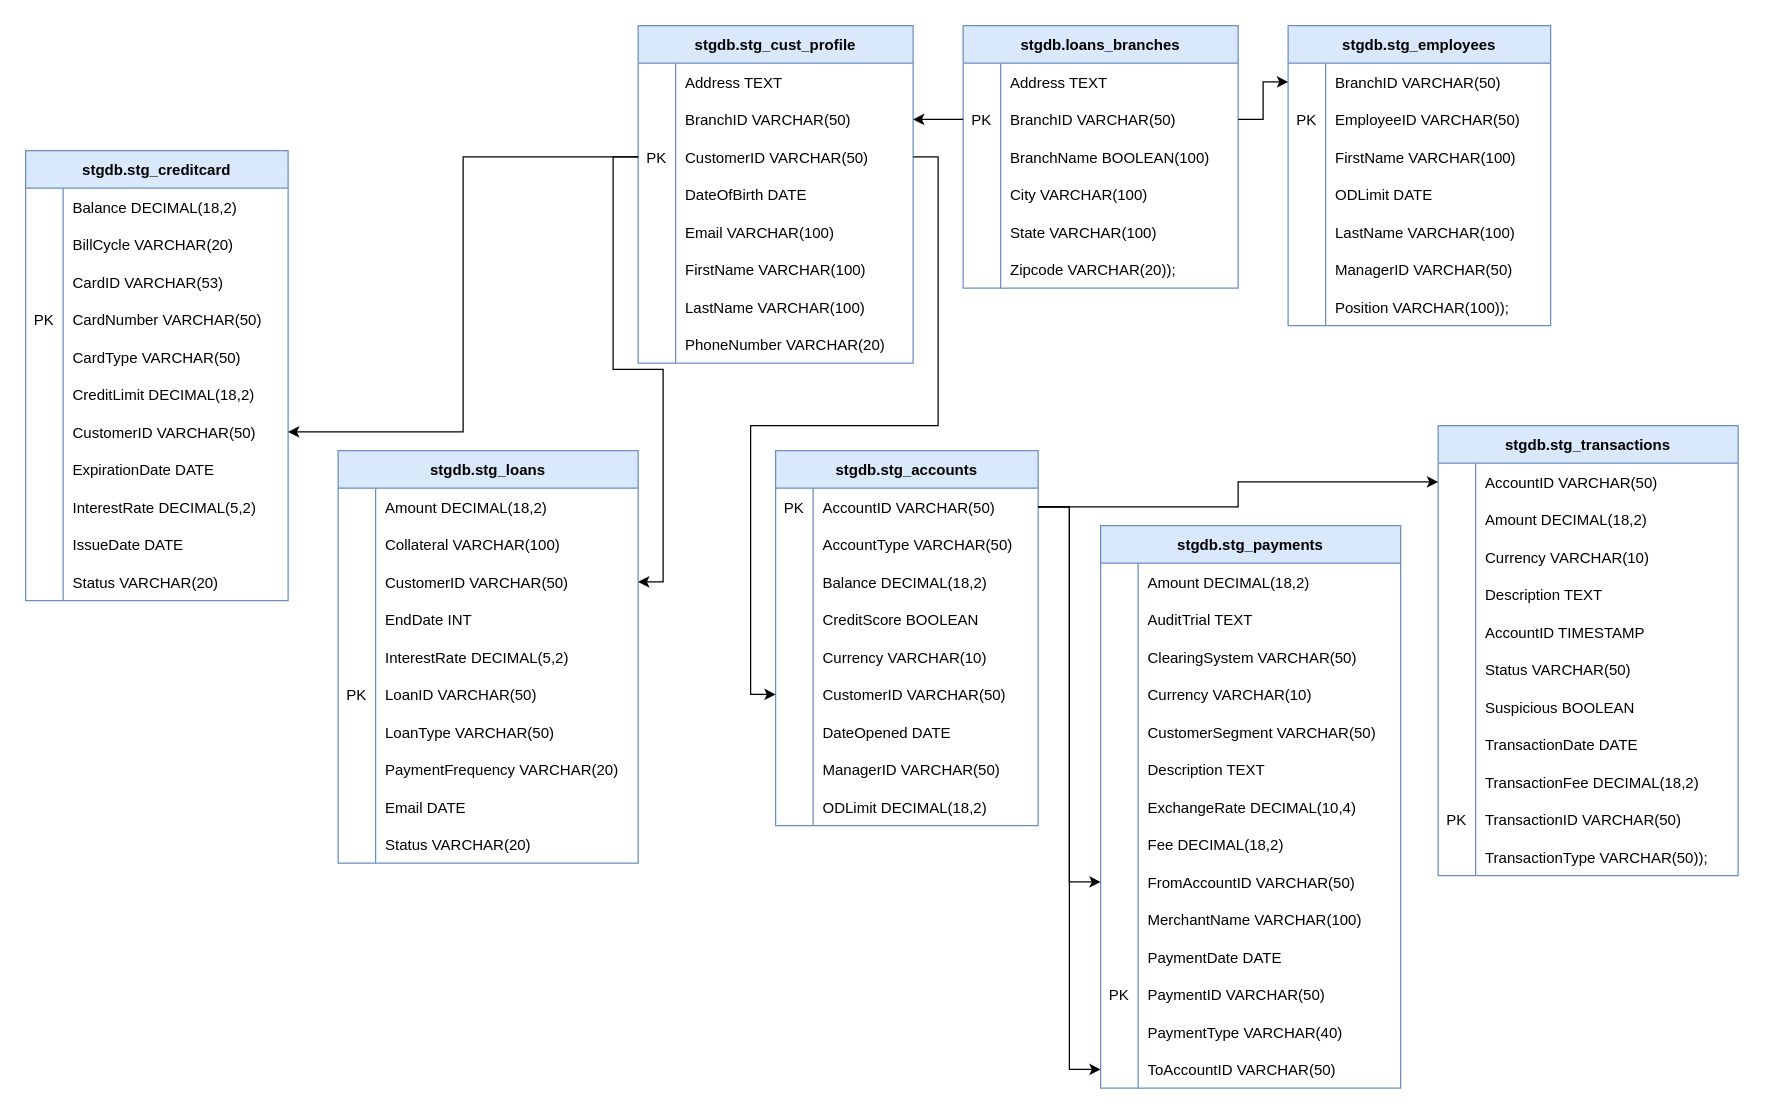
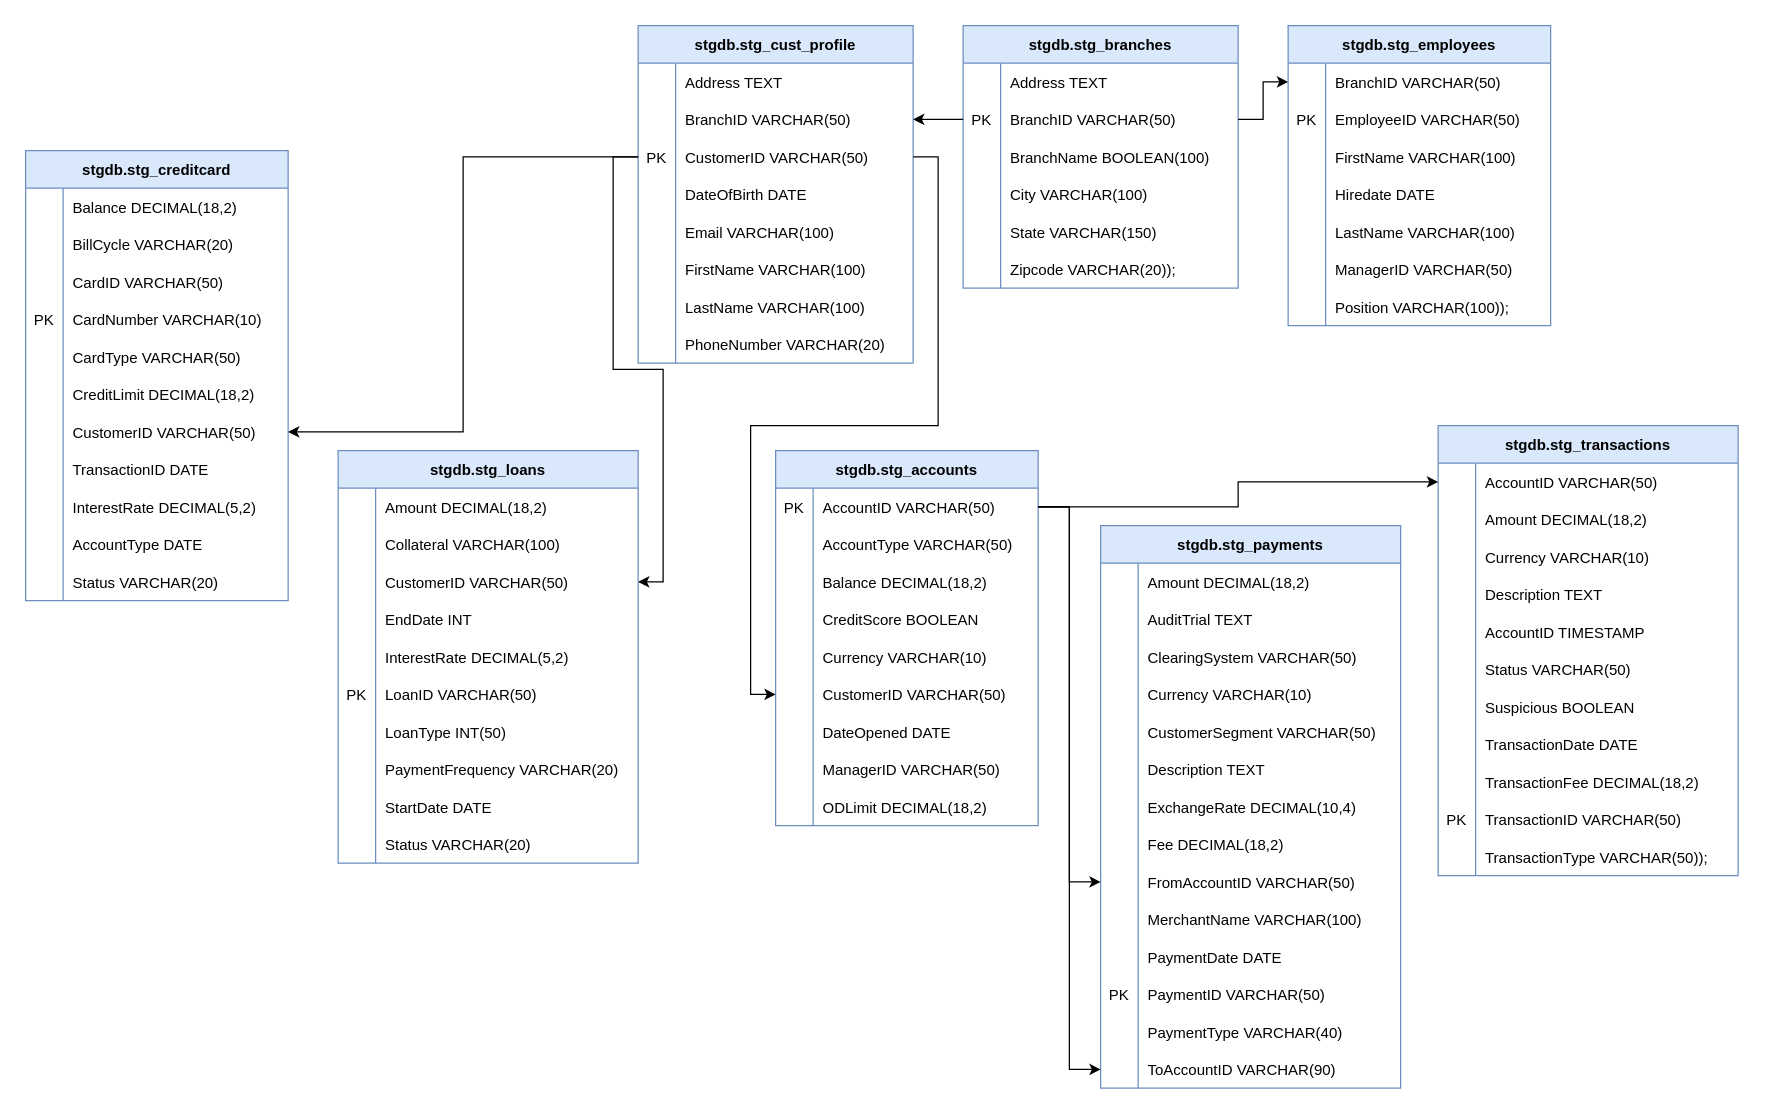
- <mxCell id="197" value="stgdb.loans_branches" style="shape=table;startSize=30;container=1;collapsible=1;childLayout=tableLayout;fixedRows=1;rowLines=0;fontStyle=1;align=center;resizeLast=1;fillColor=#dae8fc;strokeColor=#6c8ebf;" parent="1" vertex="1"><mxGeometry x="770" y="20" width="220" height="210" as="geometry" /></mxCell>
+ <mxCell id="197" value="stgdb.stg_branches" style="shape=table;startSize=30;container=1;collapsible=1;childLayout=tableLayout;fixedRows=1;rowLines=0;fontStyle=1;align=center;resizeLast=1;fillColor=#dae8fc;strokeColor=#6c8ebf;" parent="1" vertex="1"><mxGeometry x="770" y="20" width="220" height="210" as="geometry" /></mxCell>
- <mxCell id="228" value="ODLimit DATE" style="shape=partialRectangle;overflow=hidden;connectable=0;fillColor=none;align=left;strokeColor=inherit;top=0;left=0;bottom=0;right=0;spacingLeft=6;" parent="226" vertex="1"><mxGeometry x="30" width="180" height="30" as="geometry"><mxRectangle width="180" height="30" as="alternateBounds" /></mxGeometry></mxCell>
+ <mxCell id="228" value="Hiredate DATE" style="shape=partialRectangle;overflow=hidden;connectable=0;fillColor=none;align=left;strokeColor=inherit;top=0;left=0;bottom=0;right=0;spacingLeft=6;" parent="226" vertex="1"><mxGeometry x="30" width="180" height="30" as="geometry"><mxRectangle width="180" height="30" as="alternateBounds" /></mxGeometry></mxCell>
- <mxCell id="212" value="State VARCHAR(100)" style="shape=partialRectangle;overflow=hidden;connectable=0;fillColor=none;align=left;strokeColor=inherit;top=0;left=0;bottom=0;right=0;spacingLeft=6;" parent="210" vertex="1"><mxGeometry x="30" width="190" height="30" as="geometry"><mxRectangle width="190" height="30" as="alternateBounds" /></mxGeometry></mxCell>
+ <mxCell id="212" value="State VARCHAR(150)" style="shape=partialRectangle;overflow=hidden;connectable=0;fillColor=none;align=left;strokeColor=inherit;top=0;left=0;bottom=0;right=0;spacingLeft=6;" parent="210" vertex="1"><mxGeometry x="30" width="190" height="30" as="geometry"><mxRectangle width="190" height="30" as="alternateBounds" /></mxGeometry></mxCell>
- <mxCell id="116" value="CardID VARCHAR(53)" style="shape=partialRectangle;overflow=hidden;connectable=0;fillColor=none;align=left;strokeColor=inherit;top=0;left=0;bottom=0;right=0;spacingLeft=6;" parent="114" vertex="1"><mxGeometry x="30" width="180" height="30" as="geometry"><mxRectangle width="180" height="30" as="alternateBounds" /></mxGeometry></mxCell>
+ <mxCell id="116" value="CardID VARCHAR(50)" style="shape=partialRectangle;overflow=hidden;connectable=0;fillColor=none;align=left;strokeColor=inherit;top=0;left=0;bottom=0;right=0;spacingLeft=6;" parent="114" vertex="1"><mxGeometry x="30" width="180" height="30" as="geometry"><mxRectangle width="180" height="30" as="alternateBounds" /></mxGeometry></mxCell>
- <mxCell id="119" value="CardNumber VARCHAR(50)" style="shape=partialRectangle;overflow=hidden;connectable=0;fillColor=none;align=left;strokeColor=inherit;top=0;left=0;bottom=0;right=0;spacingLeft=6;" parent="117" vertex="1"><mxGeometry x="30" width="180" height="30" as="geometry"><mxRectangle width="180" height="30" as="alternateBounds" /></mxGeometry></mxCell>
+ <mxCell id="119" value="CardNumber VARCHAR(10)" style="shape=partialRectangle;overflow=hidden;connectable=0;fillColor=none;align=left;strokeColor=inherit;top=0;left=0;bottom=0;right=0;spacingLeft=6;" parent="117" vertex="1"><mxGeometry x="30" width="180" height="30" as="geometry"><mxRectangle width="180" height="30" as="alternateBounds" /></mxGeometry></mxCell>
- <mxCell id="131" value="ExpirationDate DATE" style="shape=partialRectangle;overflow=hidden;connectable=0;fillColor=none;align=left;strokeColor=inherit;top=0;left=0;bottom=0;right=0;spacingLeft=6;" parent="129" vertex="1"><mxGeometry x="30" width="180" height="30" as="geometry"><mxRectangle width="180" height="30" as="alternateBounds" /></mxGeometry></mxCell>
+ <mxCell id="131" value="TransactionID DATE" style="shape=partialRectangle;overflow=hidden;connectable=0;fillColor=none;align=left;strokeColor=inherit;top=0;left=0;bottom=0;right=0;spacingLeft=6;" parent="129" vertex="1"><mxGeometry x="30" width="180" height="30" as="geometry"><mxRectangle width="180" height="30" as="alternateBounds" /></mxGeometry></mxCell>
- <mxCell id="137" value="IssueDate DATE" style="shape=partialRectangle;overflow=hidden;connectable=0;fillColor=none;align=left;strokeColor=inherit;top=0;left=0;bottom=0;right=0;spacingLeft=6;" parent="135" vertex="1"><mxGeometry x="30" width="180" height="30" as="geometry"><mxRectangle width="180" height="30" as="alternateBounds" /></mxGeometry></mxCell>
+ <mxCell id="137" value="AccountType DATE" style="shape=partialRectangle;overflow=hidden;connectable=0;fillColor=none;align=left;strokeColor=inherit;top=0;left=0;bottom=0;right=0;spacingLeft=6;" parent="135" vertex="1"><mxGeometry x="30" width="180" height="30" as="geometry"><mxRectangle width="180" height="30" as="alternateBounds" /></mxGeometry></mxCell>
- <mxCell id="162" value="LoanType VARCHAR(50)" style="shape=partialRectangle;overflow=hidden;connectable=0;fillColor=none;align=left;strokeColor=inherit;top=0;left=0;bottom=0;right=0;spacingLeft=6;" parent="160" vertex="1"><mxGeometry x="30" width="210" height="30" as="geometry"><mxRectangle width="210" height="30" as="alternateBounds" /></mxGeometry></mxCell>
+ <mxCell id="162" value="LoanType INT(50)" style="shape=partialRectangle;overflow=hidden;connectable=0;fillColor=none;align=left;strokeColor=inherit;top=0;left=0;bottom=0;right=0;spacingLeft=6;" parent="160" vertex="1"><mxGeometry x="30" width="210" height="30" as="geometry"><mxRectangle width="210" height="30" as="alternateBounds" /></mxGeometry></mxCell>
- <mxCell id="168" value="Email DATE" style="shape=partialRectangle;overflow=hidden;connectable=0;fillColor=none;align=left;strokeColor=inherit;top=0;left=0;bottom=0;right=0;spacingLeft=6;" parent="166" vertex="1"><mxGeometry x="30" width="210" height="30" as="geometry"><mxRectangle width="210" height="30" as="alternateBounds" /></mxGeometry></mxCell>
+ <mxCell id="168" value="StartDate DATE" style="shape=partialRectangle;overflow=hidden;connectable=0;fillColor=none;align=left;strokeColor=inherit;top=0;left=0;bottom=0;right=0;spacingLeft=6;" parent="166" vertex="1"><mxGeometry x="30" width="210" height="30" as="geometry"><mxRectangle width="210" height="30" as="alternateBounds" /></mxGeometry></mxCell>
- <mxCell id="106" value="ToAccountID VARCHAR(50)" style="shape=partialRectangle;overflow=hidden;connectable=0;fillColor=none;align=left;strokeColor=inherit;top=0;left=0;bottom=0;right=0;spacingLeft=6;" parent="104" vertex="1"><mxGeometry x="30" width="210" height="30" as="geometry"><mxRectangle width="210" height="30" as="alternateBounds" /></mxGeometry></mxCell>
+ <mxCell id="106" value="ToAccountID VARCHAR(90)" style="shape=partialRectangle;overflow=hidden;connectable=0;fillColor=none;align=left;strokeColor=inherit;top=0;left=0;bottom=0;right=0;spacingLeft=6;" parent="104" vertex="1"><mxGeometry x="30" width="210" height="30" as="geometry"><mxRectangle width="210" height="30" as="alternateBounds" /></mxGeometry></mxCell>
